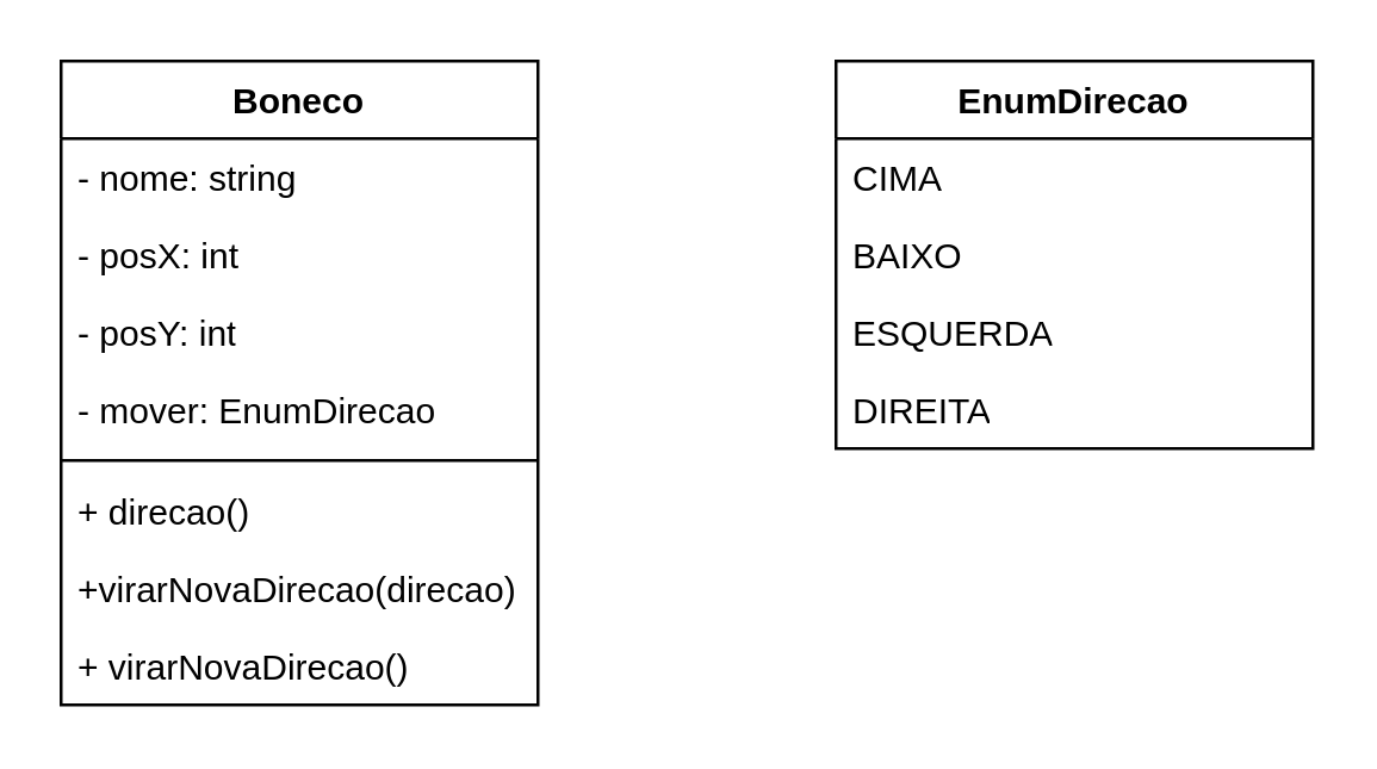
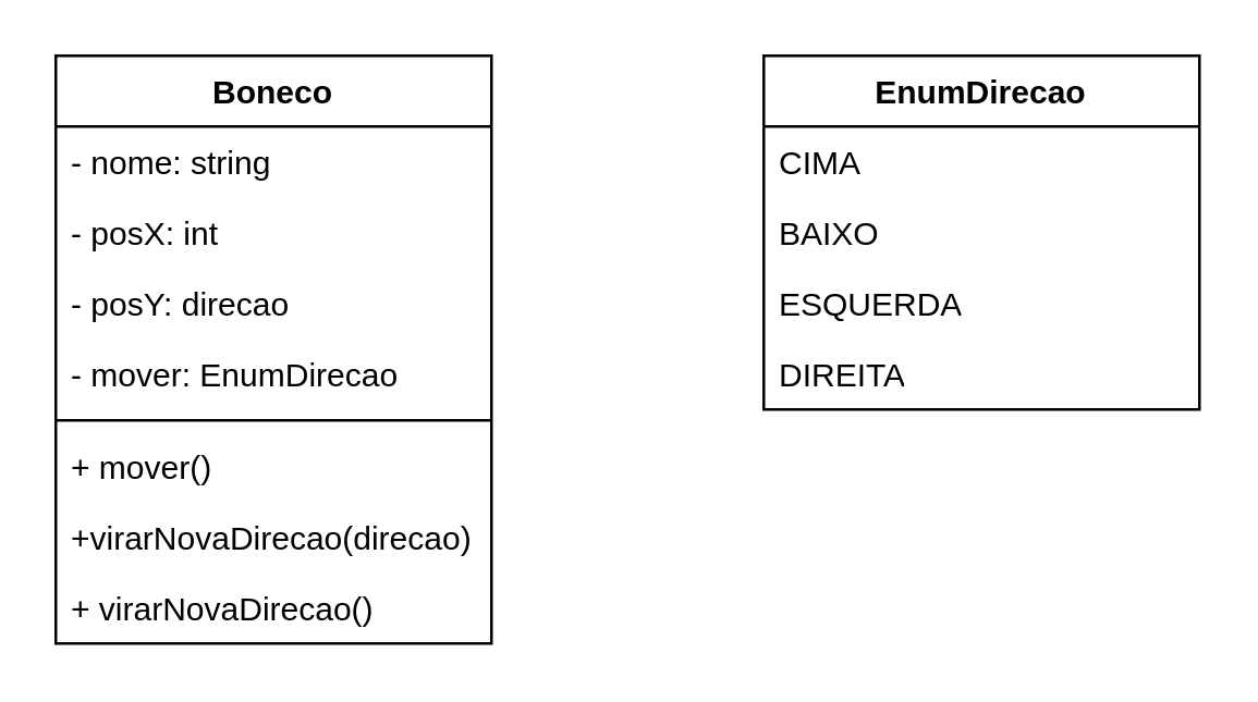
- <mxCell id="5" value="- posY: int" style="text;strokeColor=none;fillColor=none;align=left;verticalAlign=top;spacingLeft=4;spacingRight=4;overflow=hidden;rotatable=0;points=[[0,0.5],[1,0.5]];portConstraint=eastwest;whiteSpace=wrap;html=1;" vertex="1" parent="2"><mxGeometry y="78" width="160" height="26" as="geometry" /></mxCell>
+ <mxCell id="5" value="- posY: direcao" style="text;strokeColor=none;fillColor=none;align=left;verticalAlign=top;spacingLeft=4;spacingRight=4;overflow=hidden;rotatable=0;points=[[0,0.5],[1,0.5]];portConstraint=eastwest;whiteSpace=wrap;html=1;" vertex="1" parent="2"><mxGeometry y="78" width="160" height="26" as="geometry" /></mxCell>
- <mxCell id="8" value="+ direcao()" style="text;strokeColor=none;fillColor=none;align=left;verticalAlign=top;spacingLeft=4;spacingRight=4;overflow=hidden;rotatable=0;points=[[0,0.5],[1,0.5]];portConstraint=eastwest;whiteSpace=wrap;html=1;" vertex="1" parent="2"><mxGeometry y="138" width="160" height="26" as="geometry" /></mxCell>
+ <mxCell id="8" value="+ mover()" style="text;strokeColor=none;fillColor=none;align=left;verticalAlign=top;spacingLeft=4;spacingRight=4;overflow=hidden;rotatable=0;points=[[0,0.5],[1,0.5]];portConstraint=eastwest;whiteSpace=wrap;html=1;" vertex="1" parent="2"><mxGeometry y="138" width="160" height="26" as="geometry" /></mxCell>
